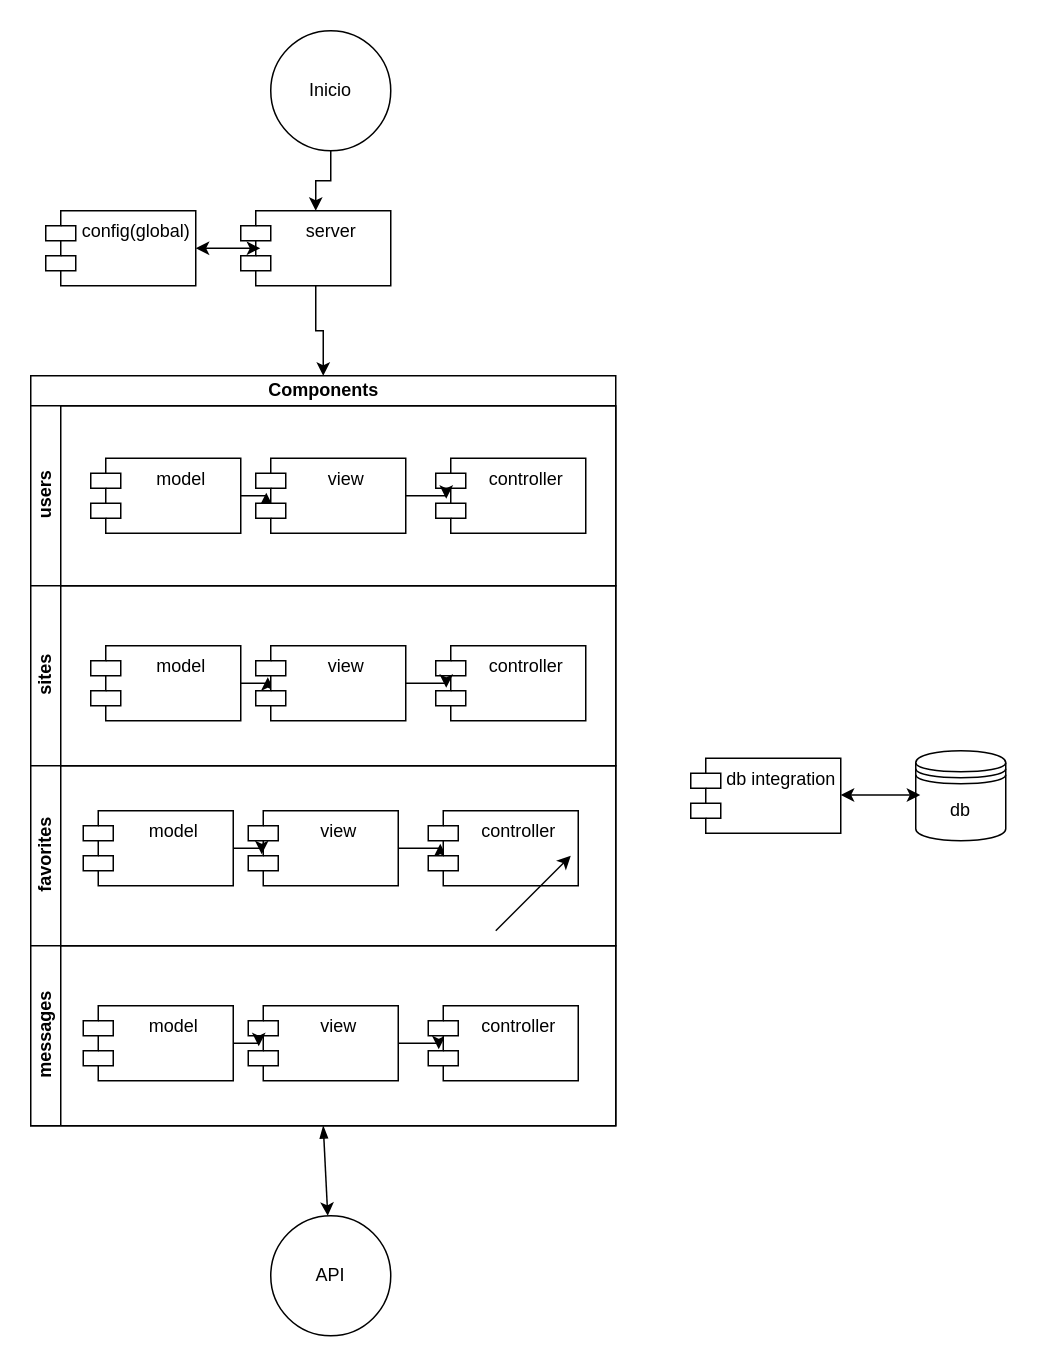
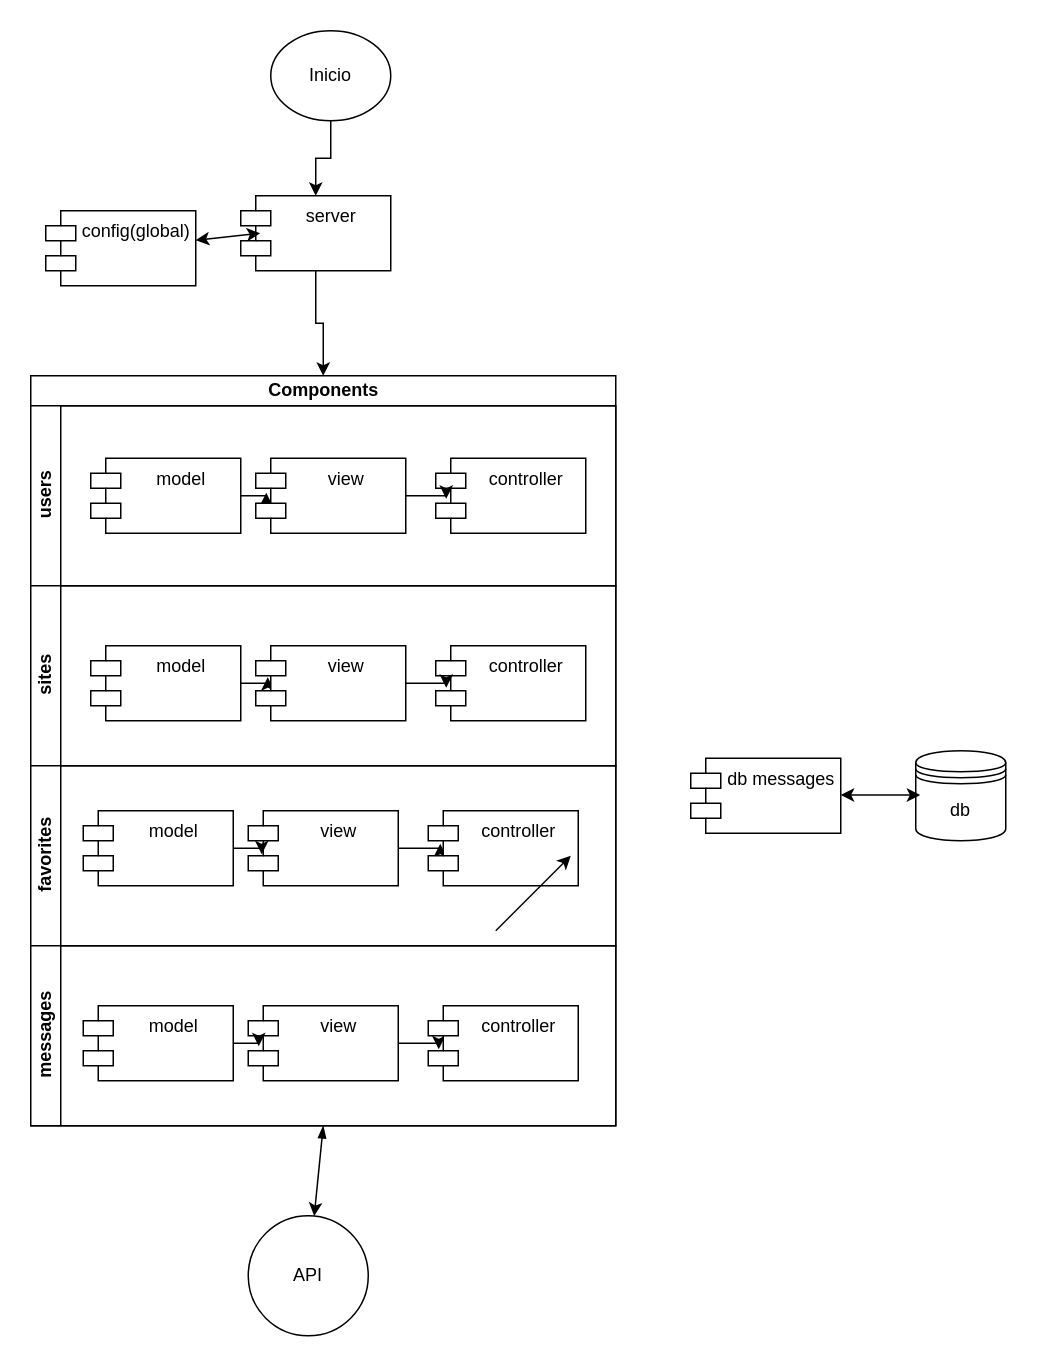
- <mxCell id="3" value="Inicio" style="ellipse;whiteSpace=wrap;html=1;aspect=fixed;" vertex="1" parent="1"><mxGeometry x="180" y="20" width="80" height="80" as="geometry" /></mxCell>
+ <mxCell id="3" value="Inicio" style="ellipse;whiteSpace=wrap;html=1;aspect=fixed;" vertex="1" parent="1"><mxGeometry x="180" y="20" width="80" height="60" as="geometry" /></mxCell>
- <mxCell id="32" value="server" style="shape=module;align=left;spacingLeft=20;align=center;verticalAlign=top;startSize=20;html=1;" vertex="1" parent="1"><mxGeometry x="160" y="140" width="100" height="50" as="geometry" /></mxCell>
+ <mxCell id="32" value="server" style="shape=module;align=left;spacingLeft=20;align=center;verticalAlign=top;startSize=20;html=1;" vertex="1" parent="1"><mxGeometry x="160" y="130" width="100" height="50" as="geometry" /></mxCell>
- <mxCell id="33" value="db integration" style="shape=module;align=left;spacingLeft=20;align=center;verticalAlign=top;startSize=20;html=1;" vertex="1" parent="1"><mxGeometry x="460" y="505" width="100" height="50" as="geometry" /></mxCell>
+ <mxCell id="33" value="db messages" style="shape=module;align=left;spacingLeft=20;align=center;verticalAlign=top;startSize=20;html=1;" vertex="1" parent="1"><mxGeometry x="460" y="505" width="100" height="50" as="geometry" /></mxCell>
- <mxCell id="36" value="API" style="ellipse;whiteSpace=wrap;html=1;aspect=fixed;startSize=20;" vertex="1" parent="1"><mxGeometry x="180" y="810" width="80" height="80" as="geometry" /></mxCell>
+ <mxCell id="36" value="API" style="ellipse;whiteSpace=wrap;html=1;aspect=fixed;startSize=20;" vertex="1" parent="1"><mxGeometry x="165" y="810" width="80" height="80" as="geometry" /></mxCell>
